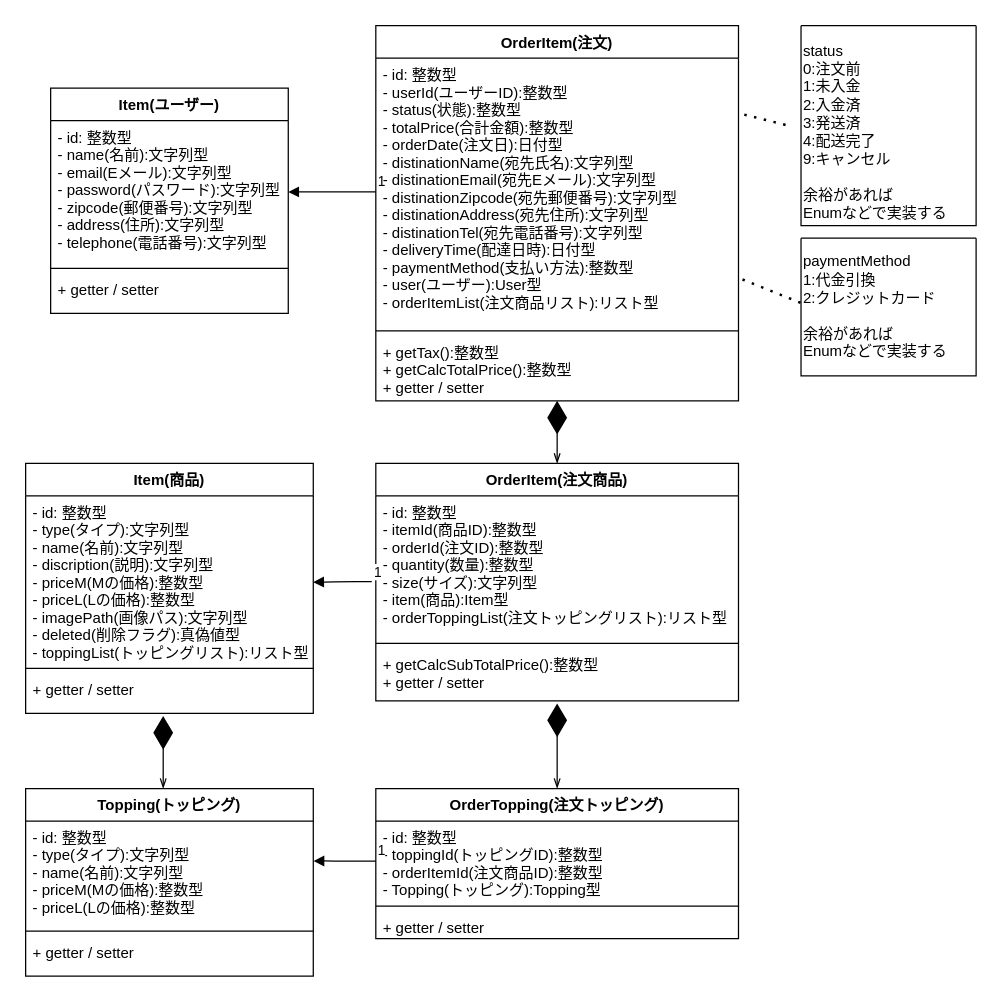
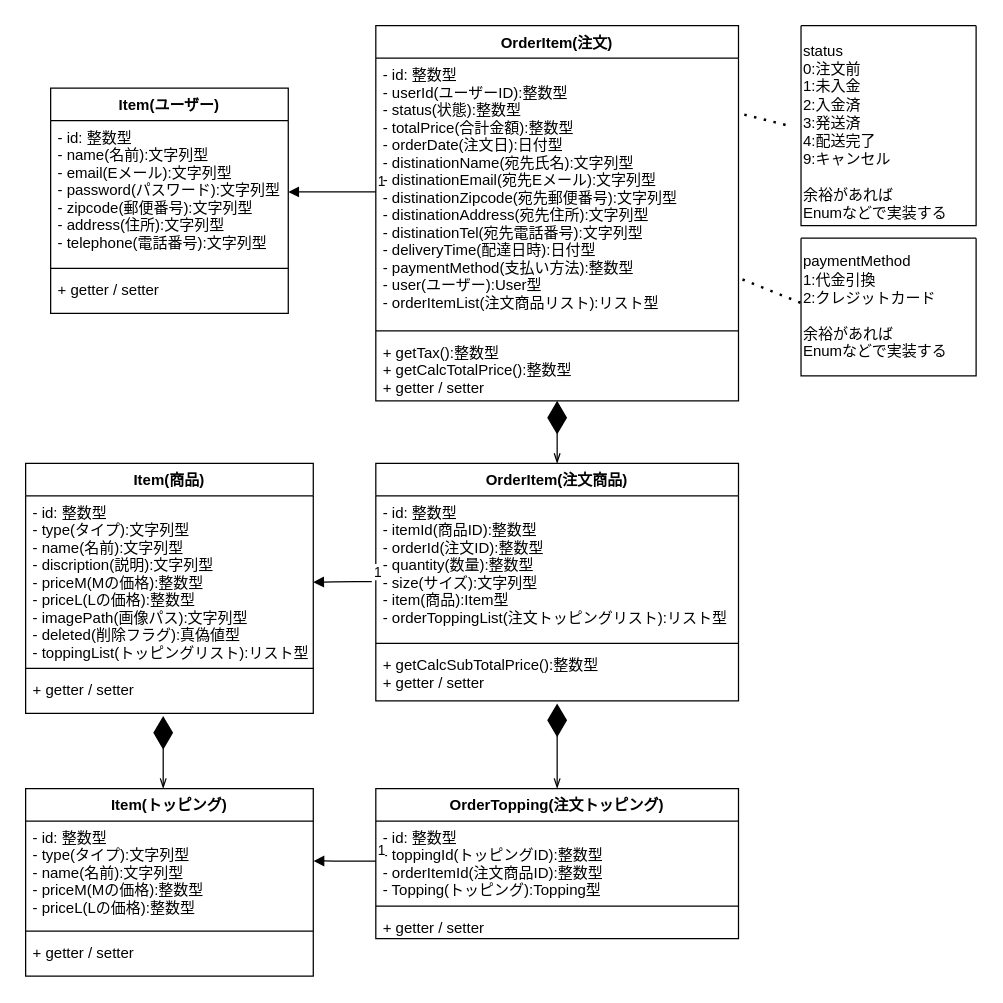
- <mxCell id="28" value="Topping(トッピング)" style="swimlane;fontStyle=1;align=center;verticalAlign=top;childLayout=stackLayout;horizontal=1;startSize=26;horizontalStack=0;resizeParent=1;resizeParentMax=0;resizeLast=0;collapsible=1;marginBottom=0;" vertex="1" parent="1"><mxGeometry x="20" y="630" width="230" height="150" as="geometry" /></mxCell>
+ <mxCell id="28" value="Item(トッピング)" style="swimlane;fontStyle=1;align=center;verticalAlign=top;childLayout=stackLayout;horizontal=1;startSize=26;horizontalStack=0;resizeParent=1;resizeParentMax=0;resizeLast=0;collapsible=1;marginBottom=0;" vertex="1" parent="1"><mxGeometry x="20" y="630" width="230" height="150" as="geometry" /></mxCell>
